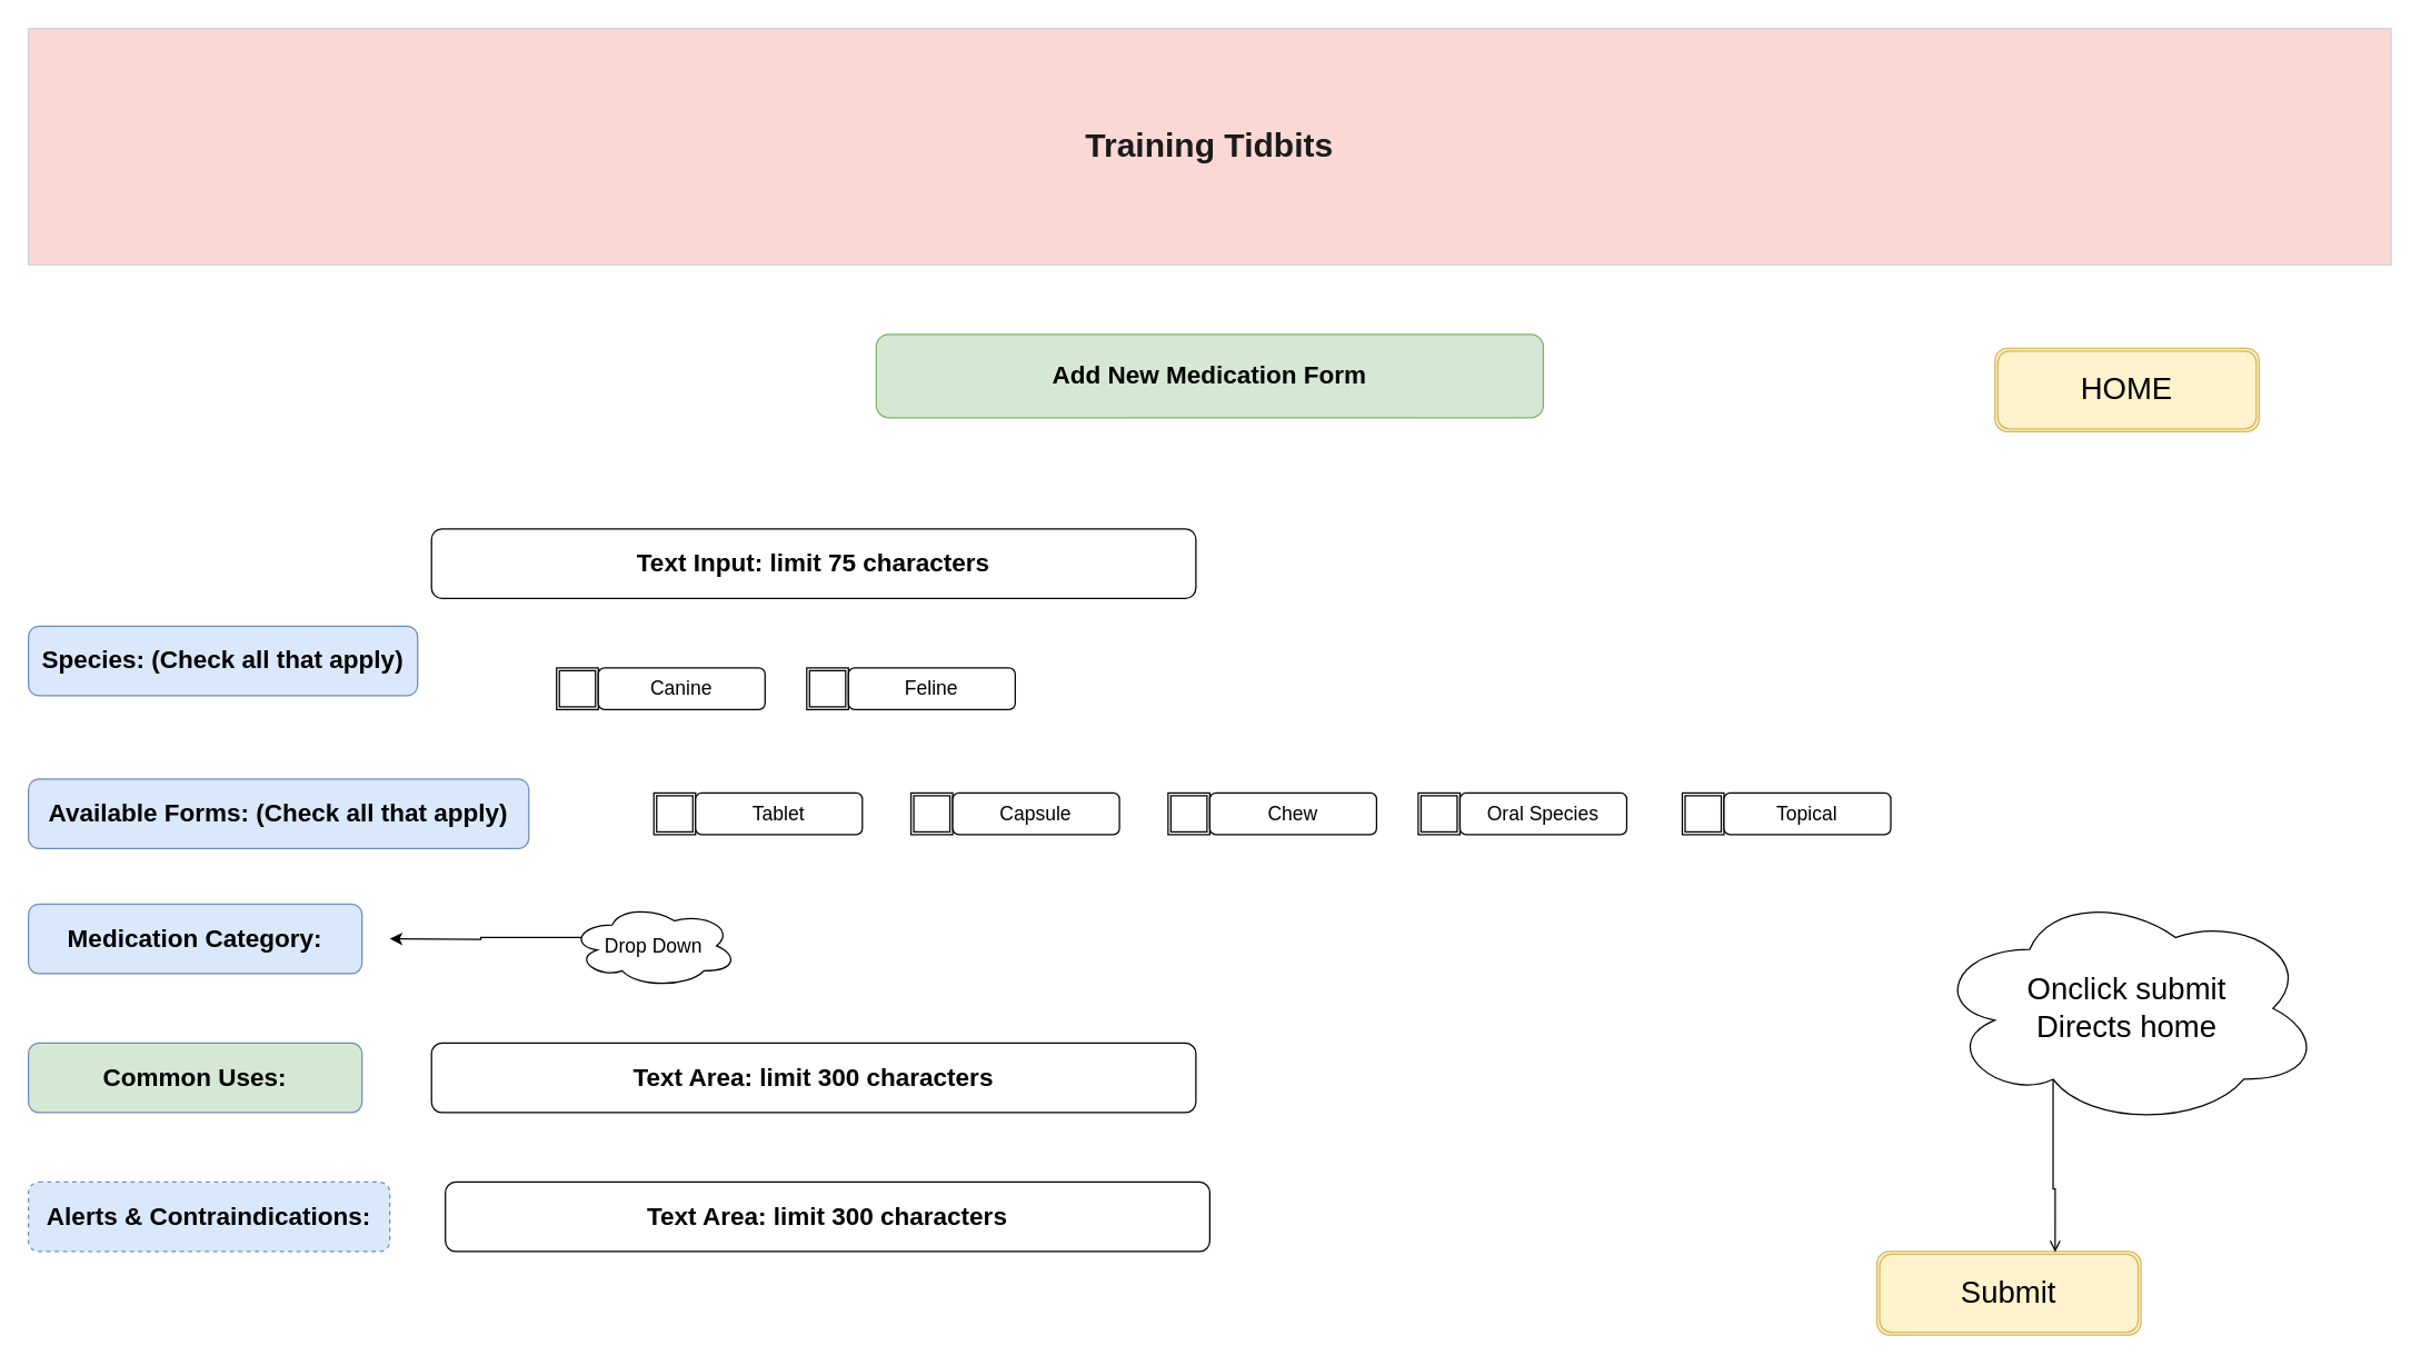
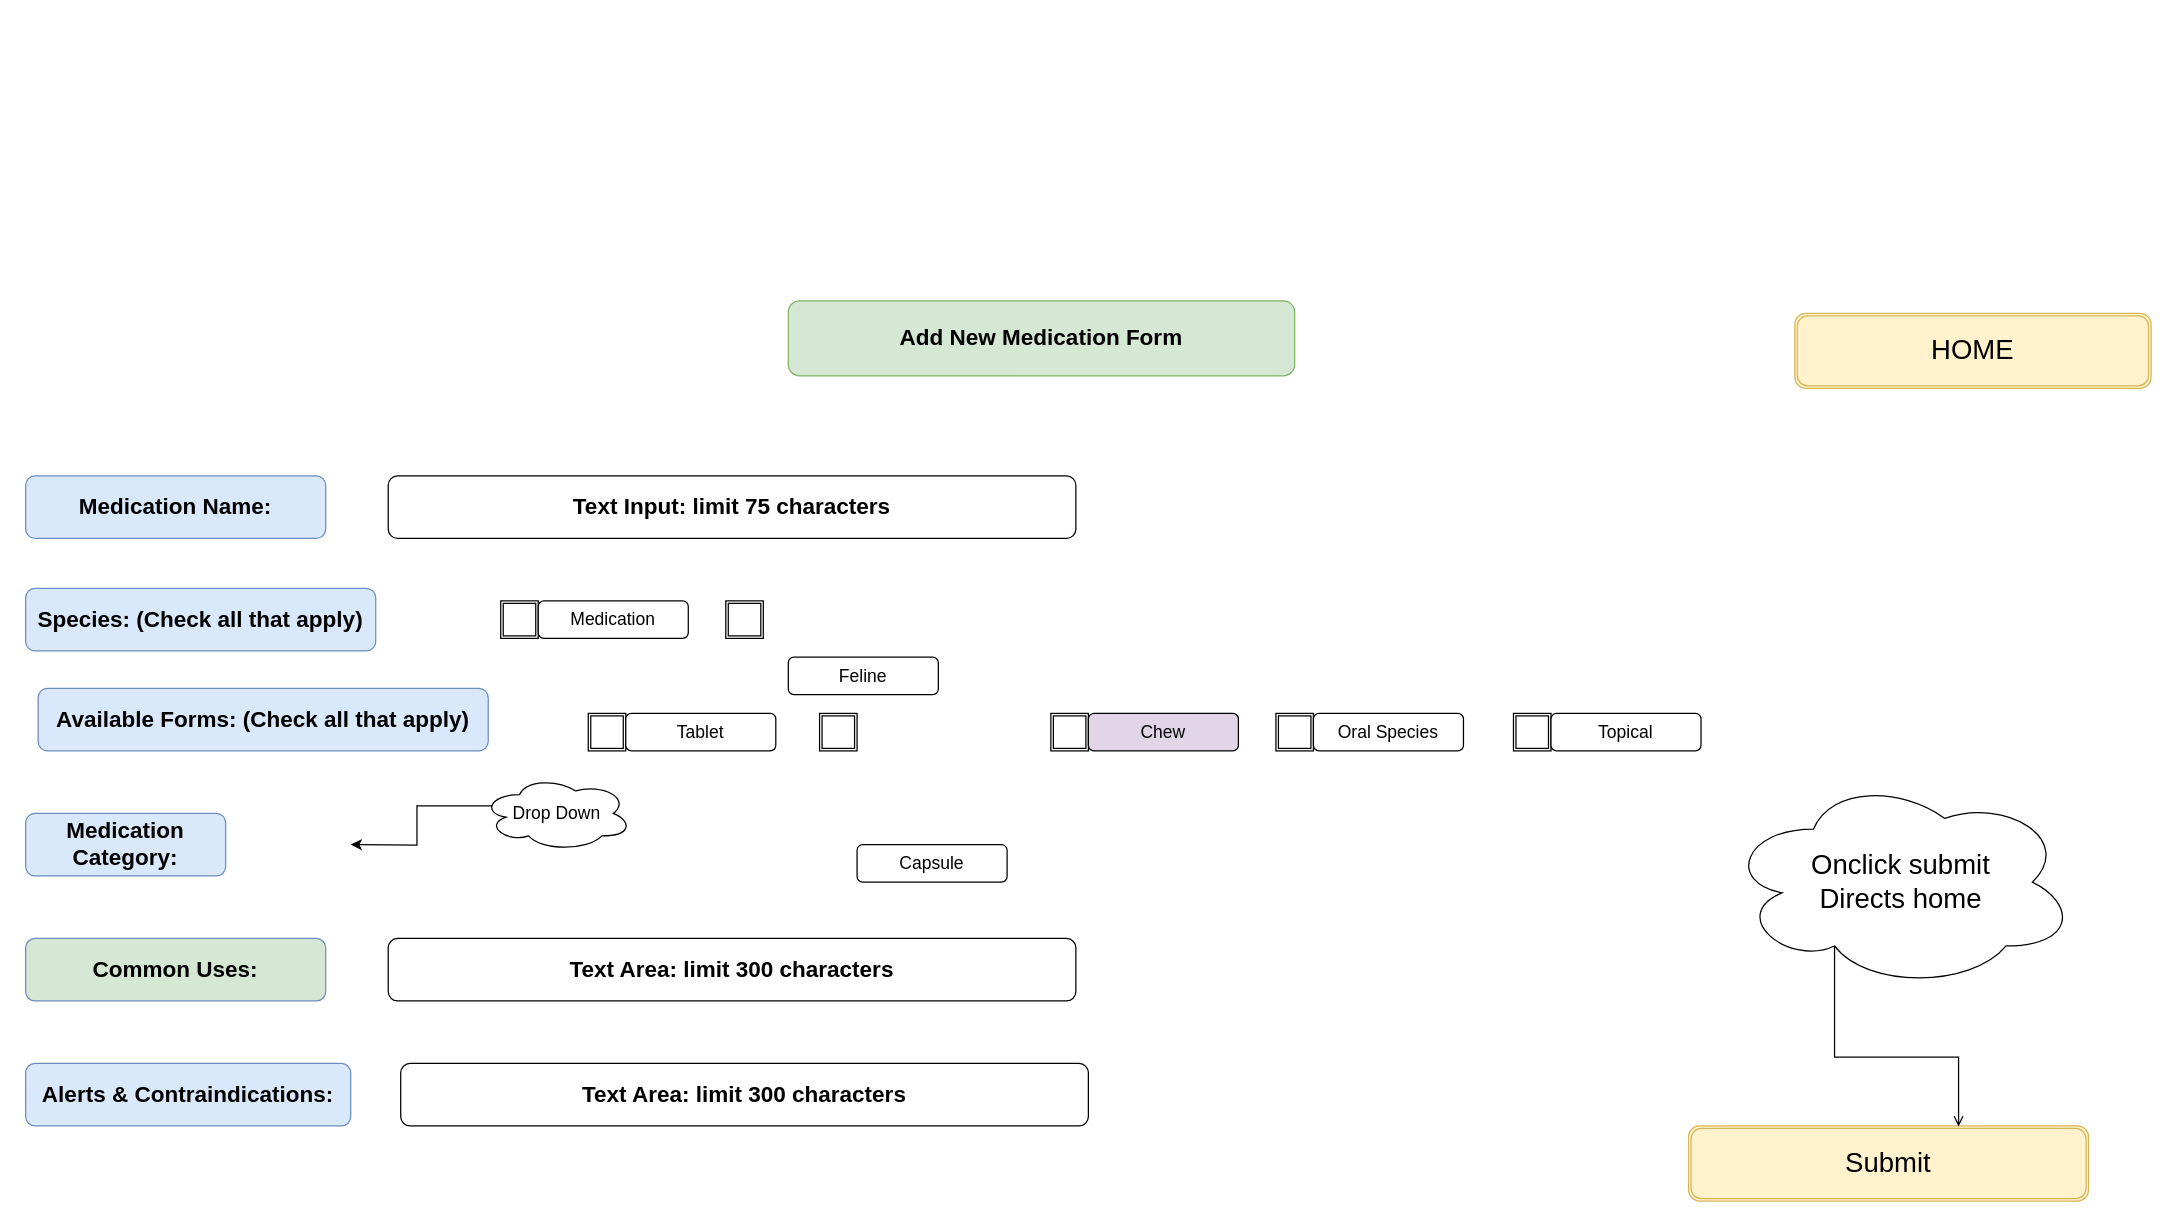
- <mxCell id="2" value="&lt;h1 style=&quot;&quot;&gt;Training Tidbits&lt;/h1&gt;" style="whiteSpace=wrap;html=1;fillColor=#FAD9D5;strokeColor=#D0CEE2;fontColor=#1A1A1A;fontStyle=1;fontFamily=Helvetica;" vertex="1" parent="1"><mxGeometry y="20" width="1700" height="170" as="geometry" x="20" /></mxCell>
- <mxCell id="3" value="&lt;h2&gt;Add New Medication Form&lt;/h2&gt;" style="rounded=1;whiteSpace=wrap;html=1;fillColor=#d5e8d4;strokeColor=#82b366;" vertex="1" parent="1"><mxGeometry x="630" y="240" width="480" height="60" as="geometry" /></mxCell>
+ <mxCell id="3" value="&lt;h2&gt;Add New Medication Form&lt;/h2&gt;" style="rounded=1;whiteSpace=wrap;html=1;fillColor=#d5e8d4;strokeColor=#82b366;" vertex="1" parent="1"><mxGeometry x="630" y="240" width="405" height="60" as="geometry" /></mxCell>
- <mxCell id="32" value="&lt;span style=&quot;font-size: 22px;&quot;&gt;HOME&lt;/span&gt;" style="shape=ext;double=1;rounded=1;whiteSpace=wrap;html=1;fontSize=14;fillColor=#fff2cc;strokeColor=#d6b656;" vertex="1" parent="1"><mxGeometry x="1435" y="250" width="190" height="60" as="geometry" /></mxCell>
+ <mxCell id="32" value="&lt;span style=&quot;font-size: 22px;&quot;&gt;HOME&lt;/span&gt;" style="shape=ext;double=1;rounded=1;whiteSpace=wrap;html=1;fontSize=14;fillColor=#fff2cc;strokeColor=#d6b656;" vertex="1" parent="1"><mxGeometry x="1435" y="250" width="285" height="60" as="geometry" /></mxCell>
+ <mxCell id="4" value="&lt;h2&gt;Medication Name:&lt;/h2&gt;" style="rounded=1;whiteSpace=wrap;html=1;fillColor=#dae8fc;strokeColor=#6c8ebf;" vertex="1" parent="1"><mxGeometry y="380" width="240" height="50" as="geometry" x="20" /></mxCell>
- <mxCell id="5" value="&lt;h2&gt;Species: (Check all that apply)&lt;/h2&gt;" style="rounded=1;whiteSpace=wrap;html=1;fillColor=#dae8fc;strokeColor=#6c8ebf;" vertex="1" parent="1"><mxGeometry x="20" y="450" width="280" height="50" as="geometry" /></mxCell>
+ <mxCell id="5" value="&lt;h2&gt;Species: (Check all that apply)&lt;/h2&gt;" style="rounded=1;whiteSpace=wrap;html=1;fillColor=#dae8fc;strokeColor=#6c8ebf;" vertex="1" parent="1"><mxGeometry y="470" width="280" height="50" as="geometry" x="20" /></mxCell>
- <mxCell id="18" value="Canine" style="rounded=1;whiteSpace=wrap;html=1;fontSize=14;" vertex="1" parent="1"><mxGeometry x="430" y="480" width="120" height="30" as="geometry" /></mxCell>
+ <mxCell id="18" value="Medication" style="rounded=1;whiteSpace=wrap;html=1;fontSize=14;" vertex="1" parent="1"><mxGeometry x="430" y="480" width="120" height="30" as="geometry" /></mxCell>
- <mxCell id="19" value="Feline" style="rounded=1;whiteSpace=wrap;html=1;fontSize=14;" vertex="1" parent="1"><mxGeometry x="610" y="480" width="120" height="30" as="geometry" /></mxCell>
+ <mxCell id="19" value="Feline" style="rounded=1;whiteSpace=wrap;html=1;fontSize=14;" vertex="1" parent="1"><mxGeometry x="630" y="525" width="120" height="30" as="geometry" /></mxCell>
- <mxCell id="6" value="&lt;h2&gt;Available Forms: (Check all that apply)&lt;/h2&gt;" style="rounded=1;whiteSpace=wrap;html=1;fillColor=#dae8fc;strokeColor=#6c8ebf;" vertex="1" parent="1"><mxGeometry y="560" width="360" height="50" as="geometry" x="20" /></mxCell>
+ <mxCell id="6" value="&lt;h2&gt;Available Forms: (Check all that apply)&lt;/h2&gt;" style="rounded=1;whiteSpace=wrap;html=1;fillColor=#dae8fc;strokeColor=#6c8ebf;" vertex="1" parent="1"><mxGeometry x="30" y="550" width="360" height="50" as="geometry" /></mxCell>
- <mxCell id="21" value="Capsule" style="rounded=1;whiteSpace=wrap;html=1;fontSize=14;" vertex="1" parent="1"><mxGeometry x="685" y="570" width="120" height="30" as="geometry" /></mxCell>
+ <mxCell id="21" value="Capsule" style="rounded=1;whiteSpace=wrap;html=1;fontSize=14;" vertex="1" parent="1"><mxGeometry x="685" y="675" width="120" height="30" as="geometry" /></mxCell>
- <mxCell id="22" value="Chew" style="rounded=1;whiteSpace=wrap;html=1;fontSize=14;" vertex="1" parent="1"><mxGeometry x="870" y="570" width="120" height="30" as="geometry" /></mxCell>
+ <mxCell id="22" value="Chew" style="rounded=1;whiteSpace=wrap;html=1;fontSize=14;fillColor=#e1d5e7;" vertex="1" parent="1"><mxGeometry x="870" y="570" width="120" height="30" as="geometry" /></mxCell>
- <mxCell id="7" value="&lt;h2&gt;Medication Category:&lt;/h2&gt;" style="rounded=1;whiteSpace=wrap;html=1;fillColor=#dae8fc;strokeColor=#6c8ebf;" vertex="1" parent="1"><mxGeometry y="650" width="240" height="50" as="geometry" x="20" /></mxCell>
+ <mxCell id="7" value="&lt;h2&gt;Medication Category:&lt;/h2&gt;" style="rounded=1;whiteSpace=wrap;html=1;fillColor=#dae8fc;strokeColor=#6c8ebf;" vertex="1" parent="1"><mxGeometry x="20" y="650" width="160" height="50" as="geometry" /></mxCell>
- <mxCell id="26" value="Drop Down" style="ellipse;shape=cloud;whiteSpace=wrap;html=1;fontSize=14;" vertex="1" parent="1"><mxGeometry x="410" y="650" width="120" height="60" as="geometry" /></mxCell>
+ <mxCell id="26" value="Drop Down" style="ellipse;shape=cloud;whiteSpace=wrap;html=1;fontSize=14;" vertex="1" parent="1"><mxGeometry x="385" y="620" width="120" height="60" as="geometry" /></mxCell>
- <mxCell id="31" value="Onclick submit&lt;br&gt;Directs home" style="ellipse;shape=cloud;whiteSpace=wrap;html=1;fontSize=22;" vertex="1" parent="1"><mxGeometry x="1390" y="640" width="280" height="170" as="geometry" /></mxCell>
+ <mxCell id="31" value="Onclick submit&lt;br&gt;Directs home" style="ellipse;shape=cloud;whiteSpace=wrap;html=1;fontSize=22;" vertex="1" parent="1"><mxGeometry x="1380" y="620" width="280" height="170" as="geometry" /></mxCell>
- <mxCell id="16" value="&lt;h2&gt;Alerts &amp;amp; Contraindications:&lt;/h2&gt;" style="rounded=1;whiteSpace=wrap;html=1;fillColor=#dae8fc;strokeColor=#6c8ebf;dashed=1;" vertex="1" parent="1"><mxGeometry y="850" width="260" height="50" as="geometry" x="20" /></mxCell>
+ <mxCell id="16" value="&lt;h2&gt;Alerts &amp;amp; Contraindications:&lt;/h2&gt;" style="rounded=1;whiteSpace=wrap;html=1;fillColor=#dae8fc;strokeColor=#6c8ebf;" vertex="1" parent="1"><mxGeometry y="850" width="260" height="50" as="geometry" x="20" /></mxCell>
- <mxCell id="29" value="&lt;font style=&quot;font-size: 22px;&quot;&gt;Submit&lt;/font&gt;" style="shape=ext;double=1;rounded=1;whiteSpace=wrap;html=1;fontSize=14;fillColor=#fff2cc;strokeColor=#d6b656;" vertex="1" parent="1"><mxGeometry x="1350" y="900" width="190" height="60" as="geometry" /></mxCell>
+ <mxCell id="29" value="&lt;font style=&quot;font-size: 22px;&quot;&gt;Submit&lt;/font&gt;" style="shape=ext;double=1;rounded=1;whiteSpace=wrap;html=1;fontSize=14;fillColor=#fff2cc;strokeColor=#d6b656;" vertex="1" parent="1"><mxGeometry x="1350" y="900" width="320" height="60" as="geometry" /></mxCell>
